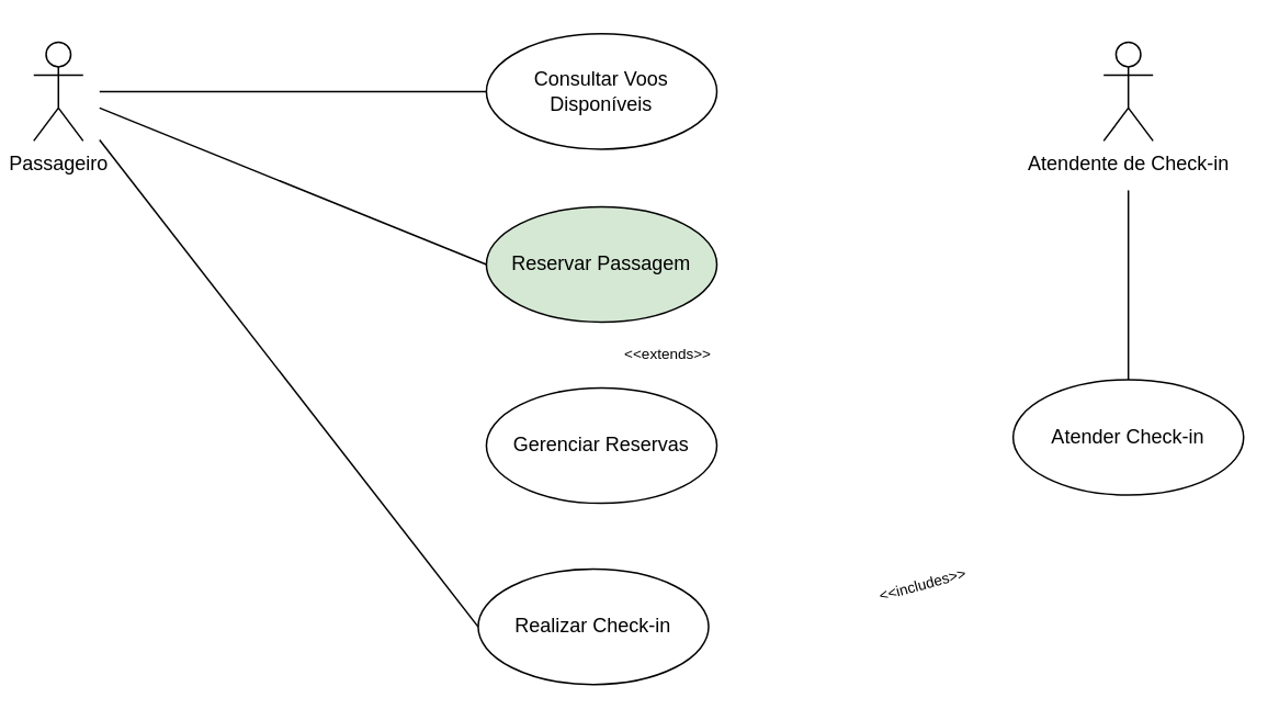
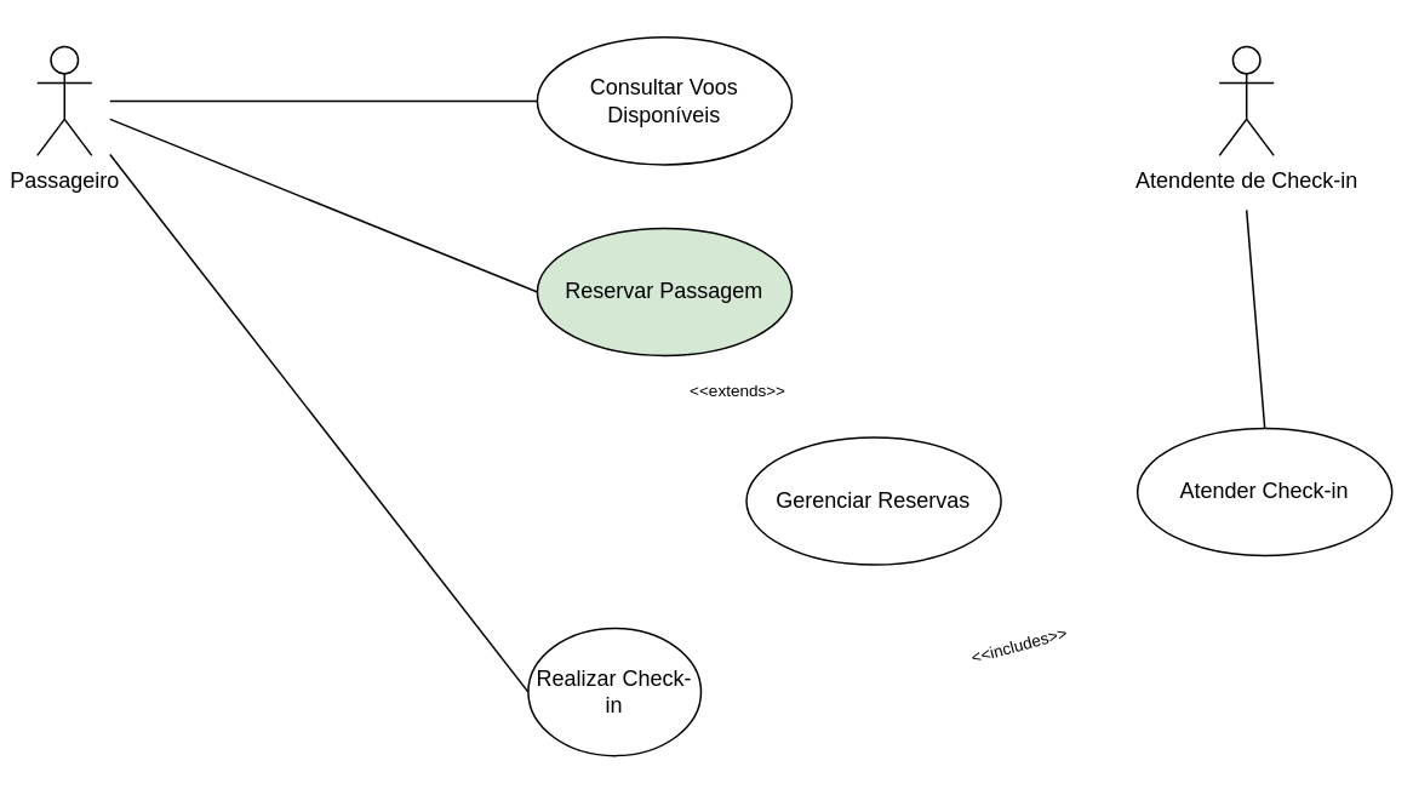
- <mxCell id="8" value="Atender Check-in" style="ellipse;whiteSpace=wrap;html=1;" vertex="1" parent="1"><mxGeometry x="615" y="230" width="140" height="70" as="geometry" /></mxCell>
+ <mxCell id="8" value="Atender Check-in" style="ellipse;whiteSpace=wrap;html=1;" vertex="1" parent="1"><mxGeometry x="625" y="235" width="140" height="70" as="geometry" /></mxCell>
- <mxCell id="6" value="Gerenciar Reservas" style="ellipse;whiteSpace=wrap;html=1;" vertex="1" parent="1"><mxGeometry x="295" y="235" width="140" height="70" as="geometry" /></mxCell>
+ <mxCell id="6" value="Gerenciar Reservas" style="ellipse;whiteSpace=wrap;html=1;" vertex="1" parent="1"><mxGeometry x="410" y="240" width="140" height="70" as="geometry" /></mxCell>
- <mxCell id="7" value="Realizar Check-in" style="ellipse;whiteSpace=wrap;html=1;" vertex="1" parent="1"><mxGeometry x="290" y="345" width="140" height="70" as="geometry" /></mxCell>
+ <mxCell id="7" value="Realizar Check-in" style="ellipse;whiteSpace=wrap;html=1;" vertex="1" parent="1"><mxGeometry x="290" y="345" width="95" height="70" as="geometry" /></mxCell>
